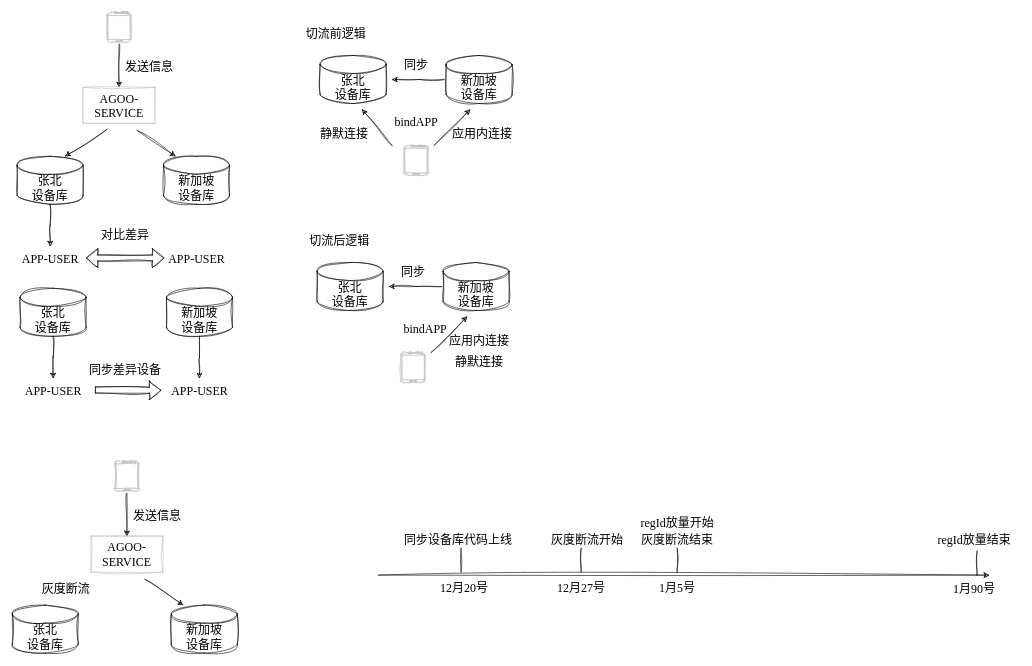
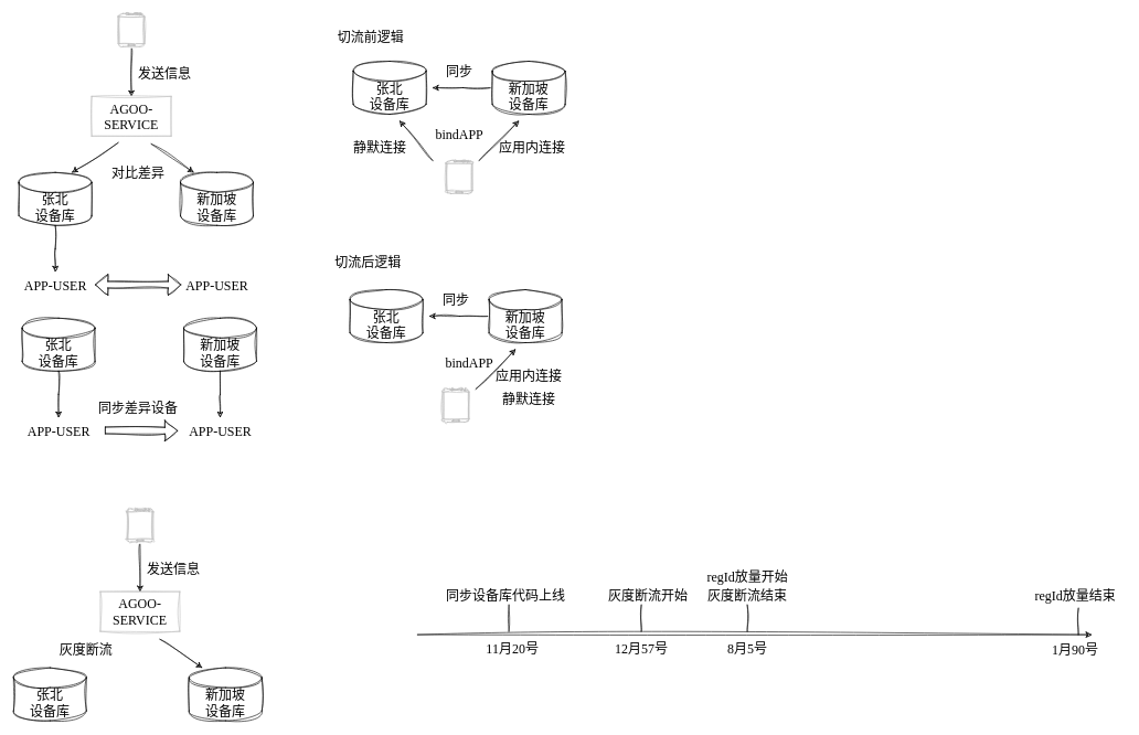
- <mxCell id="14" value="对比差异" style="text;html=1;align=center;verticalAlign=middle;resizable=0;points=[];autosize=1;strokeColor=none;fillColor=none;fontSize=20;fontFamily=Architects Daughter;" vertex="1" parent="1"><mxGeometry x="158" y="370" width="100" height="40" as="geometry" /></mxCell>
+ <mxCell id="14" value="对比差异" style="text;html=1;align=center;verticalAlign=middle;resizable=0;points=[];autosize=1;strokeColor=none;fillColor=none;fontSize=20;fontFamily=Architects Daughter;" vertex="1" parent="1"><mxGeometry x="158" y="240" width="100" height="40" as="geometry" /></mxCell>
- <mxCell id="43" value="切流后逻辑" style="text;html=1;align=center;verticalAlign=middle;resizable=0;points=[];autosize=1;strokeColor=none;fillColor=none;fontSize=20;fontFamily=Architects Daughter;" vertex="1" parent="1"><mxGeometry x="506" y="382" width="118" height="36" as="geometry" /></mxCell>
+ <mxCell id="43" value="切流后逻辑" style="text;html=1;align=center;verticalAlign=middle;resizable=0;points=[];autosize=1;strokeColor=none;fillColor=none;fontSize=20;fontFamily=Architects Daughter;" vertex="1" parent="1"><mxGeometry x="496" y="377" width="118" height="36" as="geometry" /></mxCell>
- <mxCell id="62" value="12月20号" style="text;html=1;align=center;verticalAlign=middle;resizable=0;points=[];autosize=1;strokeColor=none;fillColor=none;fontSize=20;fontFamily=Architects Daughter;" vertex="1" parent="1"><mxGeometry x="723" y="958" width="100" height="40" as="geometry" /></mxCell>
+ <mxCell id="62" value="11月20号" style="text;html=1;align=center;verticalAlign=middle;resizable=0;points=[];autosize=1;strokeColor=none;fillColor=none;fontSize=20;fontFamily=Architects Daughter;" vertex="1" parent="1"><mxGeometry x="723" y="958" width="100" height="40" as="geometry" /></mxCell>
- <mxCell id="63" value="12月27号" style="text;html=1;align=center;verticalAlign=middle;resizable=0;points=[];autosize=1;strokeColor=none;fillColor=none;fontSize=20;fontFamily=Architects Daughter;" vertex="1" parent="1"><mxGeometry x="918" y="958" width="100" height="40" as="geometry" /></mxCell>
+ <mxCell id="63" value="12月57号" style="text;html=1;align=center;verticalAlign=middle;resizable=0;points=[];autosize=1;strokeColor=none;fillColor=none;fontSize=20;fontFamily=Architects Daughter;" vertex="1" parent="1"><mxGeometry x="918" y="958" width="100" height="40" as="geometry" /></mxCell>
- <mxCell id="64" value="1月5号" style="text;html=1;align=center;verticalAlign=middle;resizable=0;points=[];autosize=1;strokeColor=none;fillColor=none;fontSize=20;fontFamily=Architects Daughter;" vertex="1" parent="1"><mxGeometry x="1088" y="958" width="80" height="40" as="geometry" /></mxCell>
+ <mxCell id="64" value="8月5号" style="text;html=1;align=center;verticalAlign=middle;resizable=0;points=[];autosize=1;strokeColor=none;fillColor=none;fontSize=20;fontFamily=Architects Daughter;" vertex="1" parent="1"><mxGeometry x="1088" y="958" width="80" height="40" as="geometry" /></mxCell>
- <mxCell id="51" value="灰度断流" style="text;html=1;align=center;verticalAlign=middle;resizable=0;points=[];autosize=1;strokeColor=none;fillColor=none;fontSize=20;fontFamily=Architects Daughter;" vertex="1" parent="1"><mxGeometry x="60" y="962" width="98" height="36" as="geometry" /></mxCell>
+ <mxCell id="51" value="灰度断流" style="text;html=1;align=center;verticalAlign=middle;resizable=0;points=[];autosize=1;strokeColor=none;fillColor=none;fontSize=20;fontFamily=Architects Daughter;" vertex="1" parent="1"><mxGeometry x="80" y="962" width="98" height="36" as="geometry" /></mxCell>
